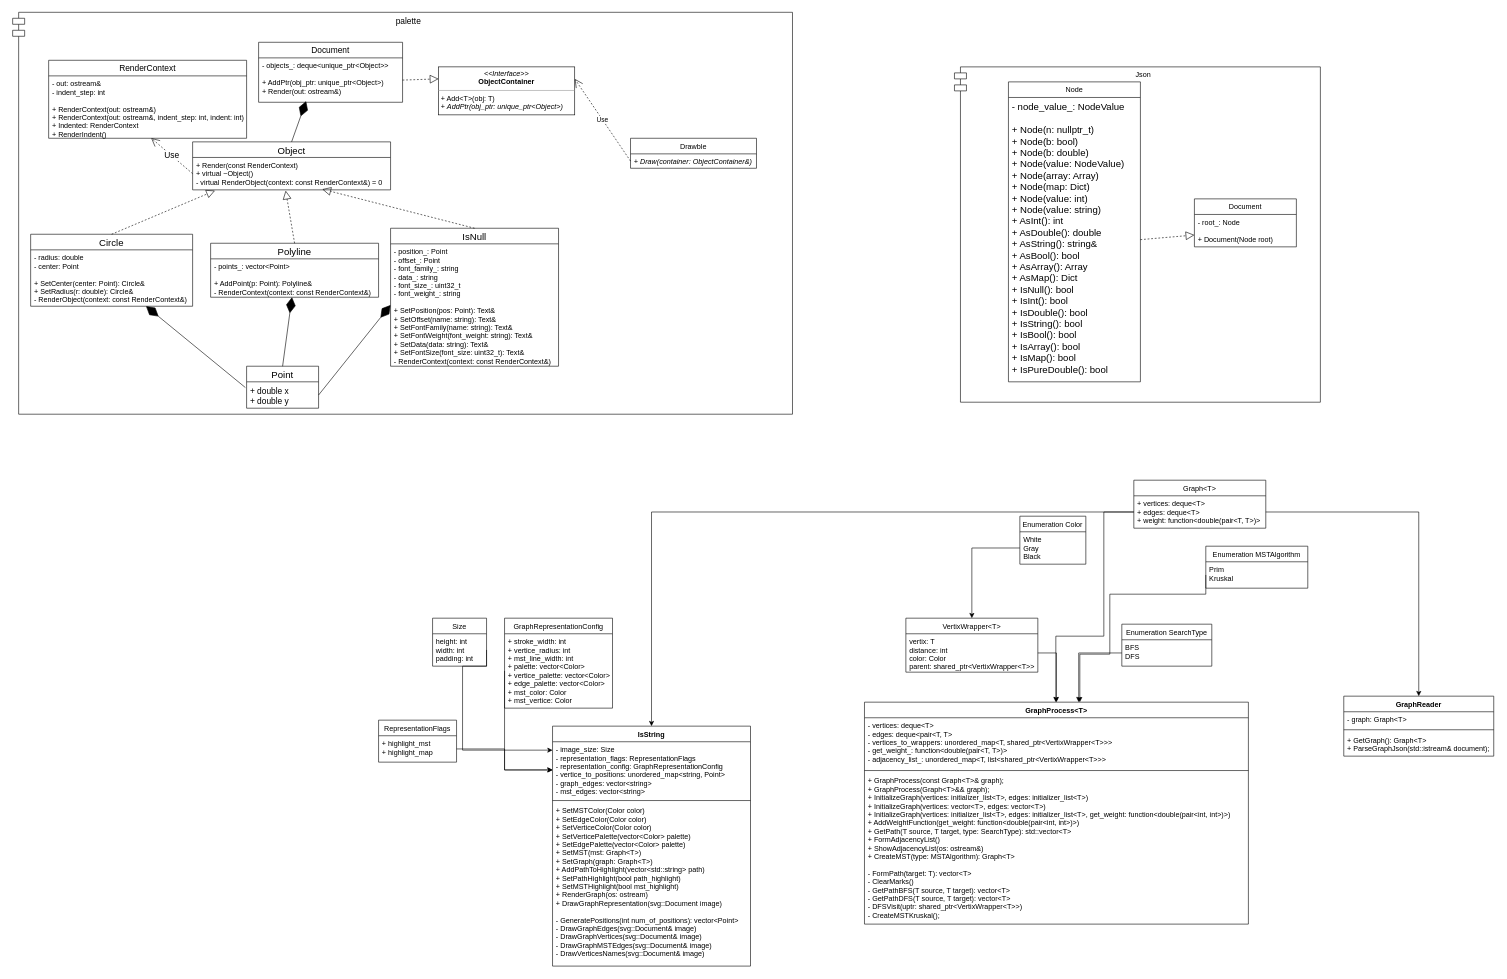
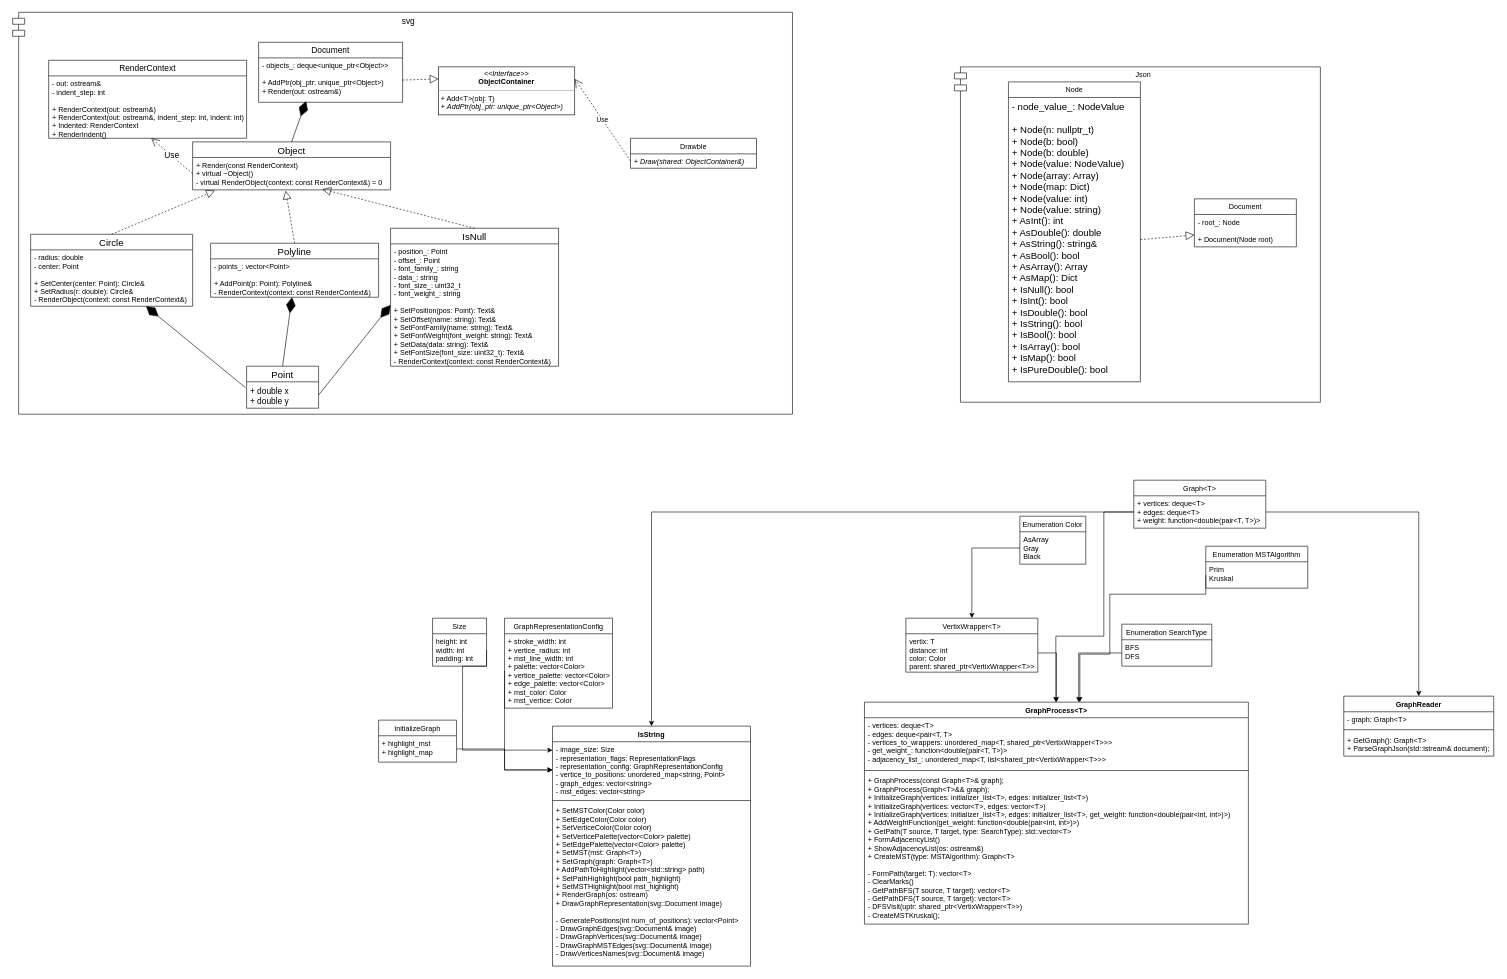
- <mxCell id="28" value="palette" style="shape=module;align=left;spacingLeft=20;align=center;verticalAlign=top;fontSize=14;" parent="1" vertex="1"><mxGeometry x="20" y="20" width="1300" height="670" as="geometry" /></mxCell>
+ <mxCell id="28" value="svg" style="shape=module;align=left;spacingLeft=20;align=center;verticalAlign=top;fontSize=14;" parent="1" vertex="1"><mxGeometry x="20" y="20" width="1300" height="670" as="geometry" /></mxCell>
- <mxCell id="54" value="+ Draw(container: ObjectContainer&amp;)" style="text;strokeColor=none;fillColor=none;align=left;verticalAlign=top;spacingLeft=4;spacingRight=4;overflow=hidden;rotatable=0;points=[[0,0.5],[1,0.5]];portConstraint=eastwest;fontStyle=2" parent="53" vertex="1"><mxGeometry y="26" width="210" height="24" as="geometry" /></mxCell>
+ <mxCell id="54" value="+ Draw(shared: ObjectContainer&amp;)" style="text;strokeColor=none;fillColor=none;align=left;verticalAlign=top;spacingLeft=4;spacingRight=4;overflow=hidden;rotatable=0;points=[[0,0.5],[1,0.5]];portConstraint=eastwest;fontStyle=2" parent="53" vertex="1"><mxGeometry y="26" width="210" height="24" as="geometry" /></mxCell>
- <mxCell id="10" value="White&#10;Gray&#10;Black&#10;" style="text;strokeColor=none;fillColor=none;align=left;verticalAlign=top;spacingLeft=4;spacingRight=4;overflow=hidden;rotatable=0;points=[[0,0.5],[1,0.5]];portConstraint=eastwest;" parent="9" vertex="1"><mxGeometry y="26" width="110" height="54" as="geometry" /></mxCell>
+ <mxCell id="10" value="AsArray&#10;Gray&#10;Black&#10;" style="text;strokeColor=none;fillColor=none;align=left;verticalAlign=top;spacingLeft=4;spacingRight=4;overflow=hidden;rotatable=0;points=[[0,0.5],[1,0.5]];portConstraint=eastwest;" parent="9" vertex="1"><mxGeometry y="26" width="110" height="54" as="geometry" /></mxCell>
- <mxCell id="65" value="RepresentationFlags" style="swimlane;fontStyle=0;childLayout=stackLayout;horizontal=1;startSize=26;fillColor=none;horizontalStack=0;resizeParent=1;resizeParentMax=0;resizeLast=0;collapsible=1;marginBottom=0;" parent="1" vertex="1"><mxGeometry x="630" y="1200" width="130" height="70" as="geometry" /></mxCell>
+ <mxCell id="65" value="InitializeGraph" style="swimlane;fontStyle=0;childLayout=stackLayout;horizontal=1;startSize=26;fillColor=none;horizontalStack=0;resizeParent=1;resizeParentMax=0;resizeLast=0;collapsible=1;marginBottom=0;" parent="1" vertex="1"><mxGeometry x="630" y="1200" width="130" height="70" as="geometry" /></mxCell>
